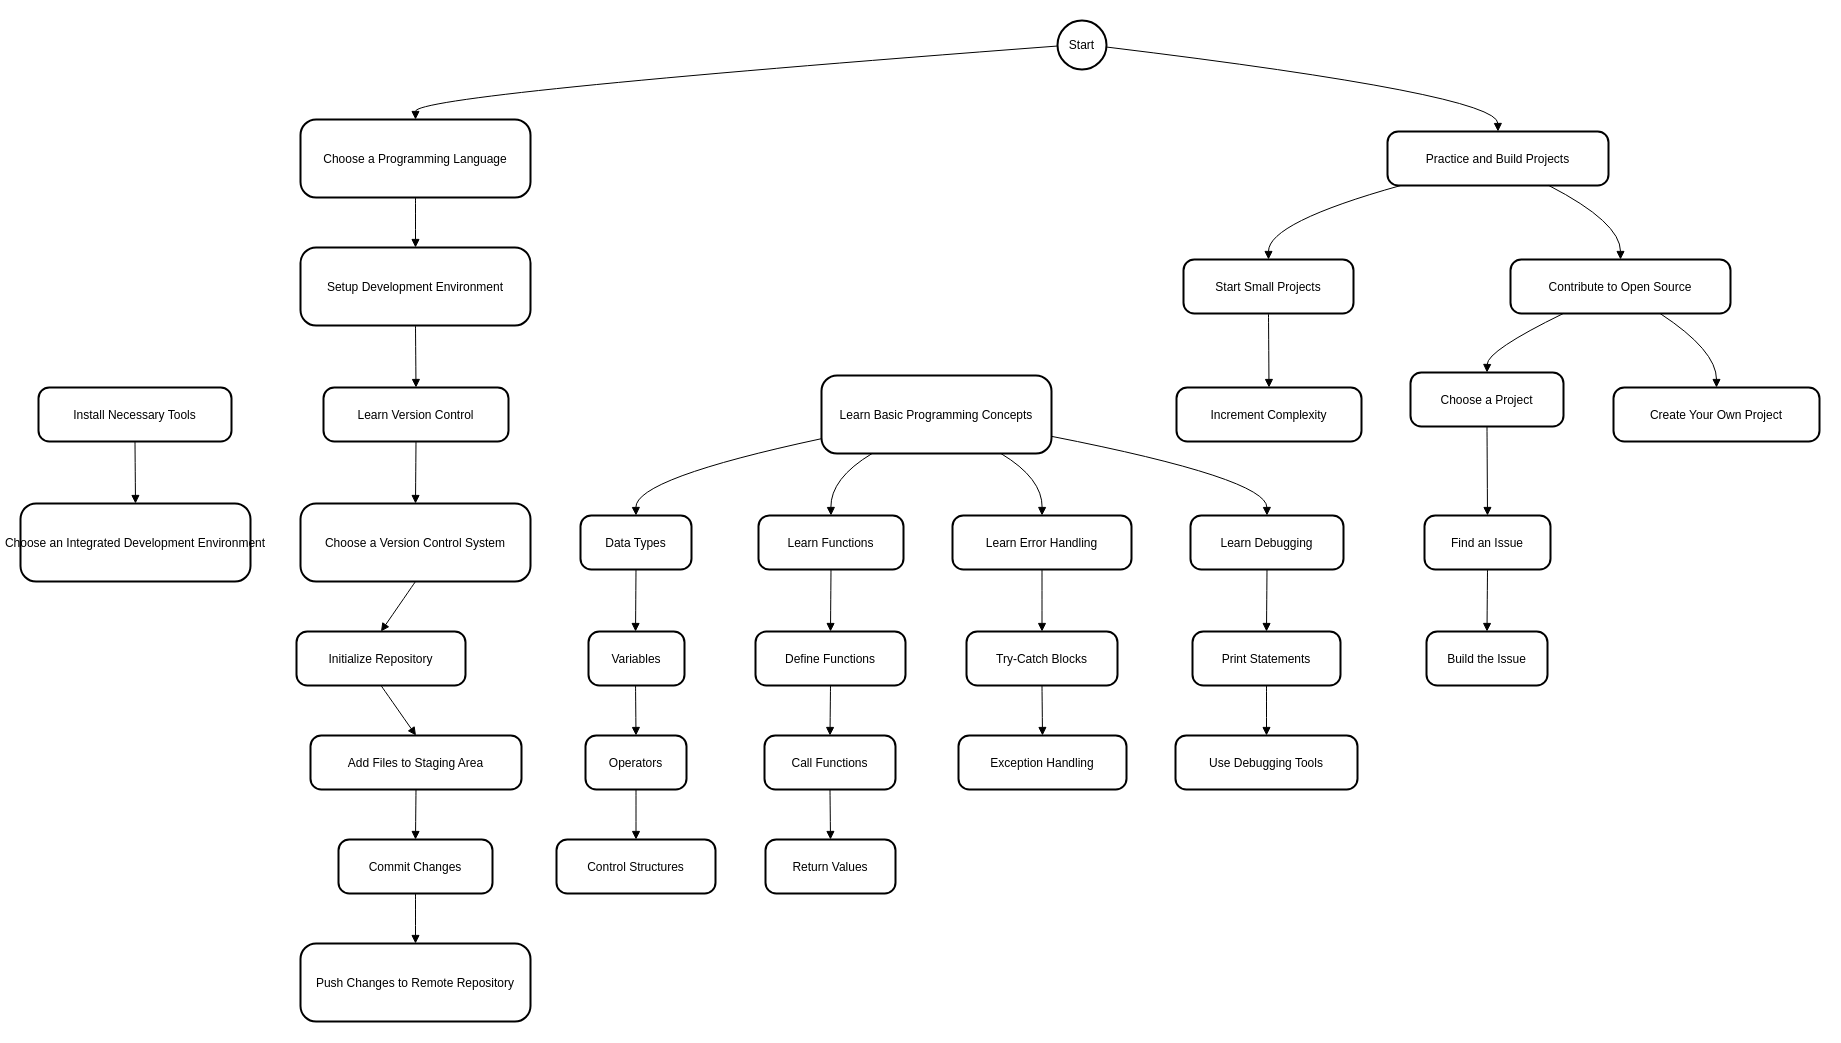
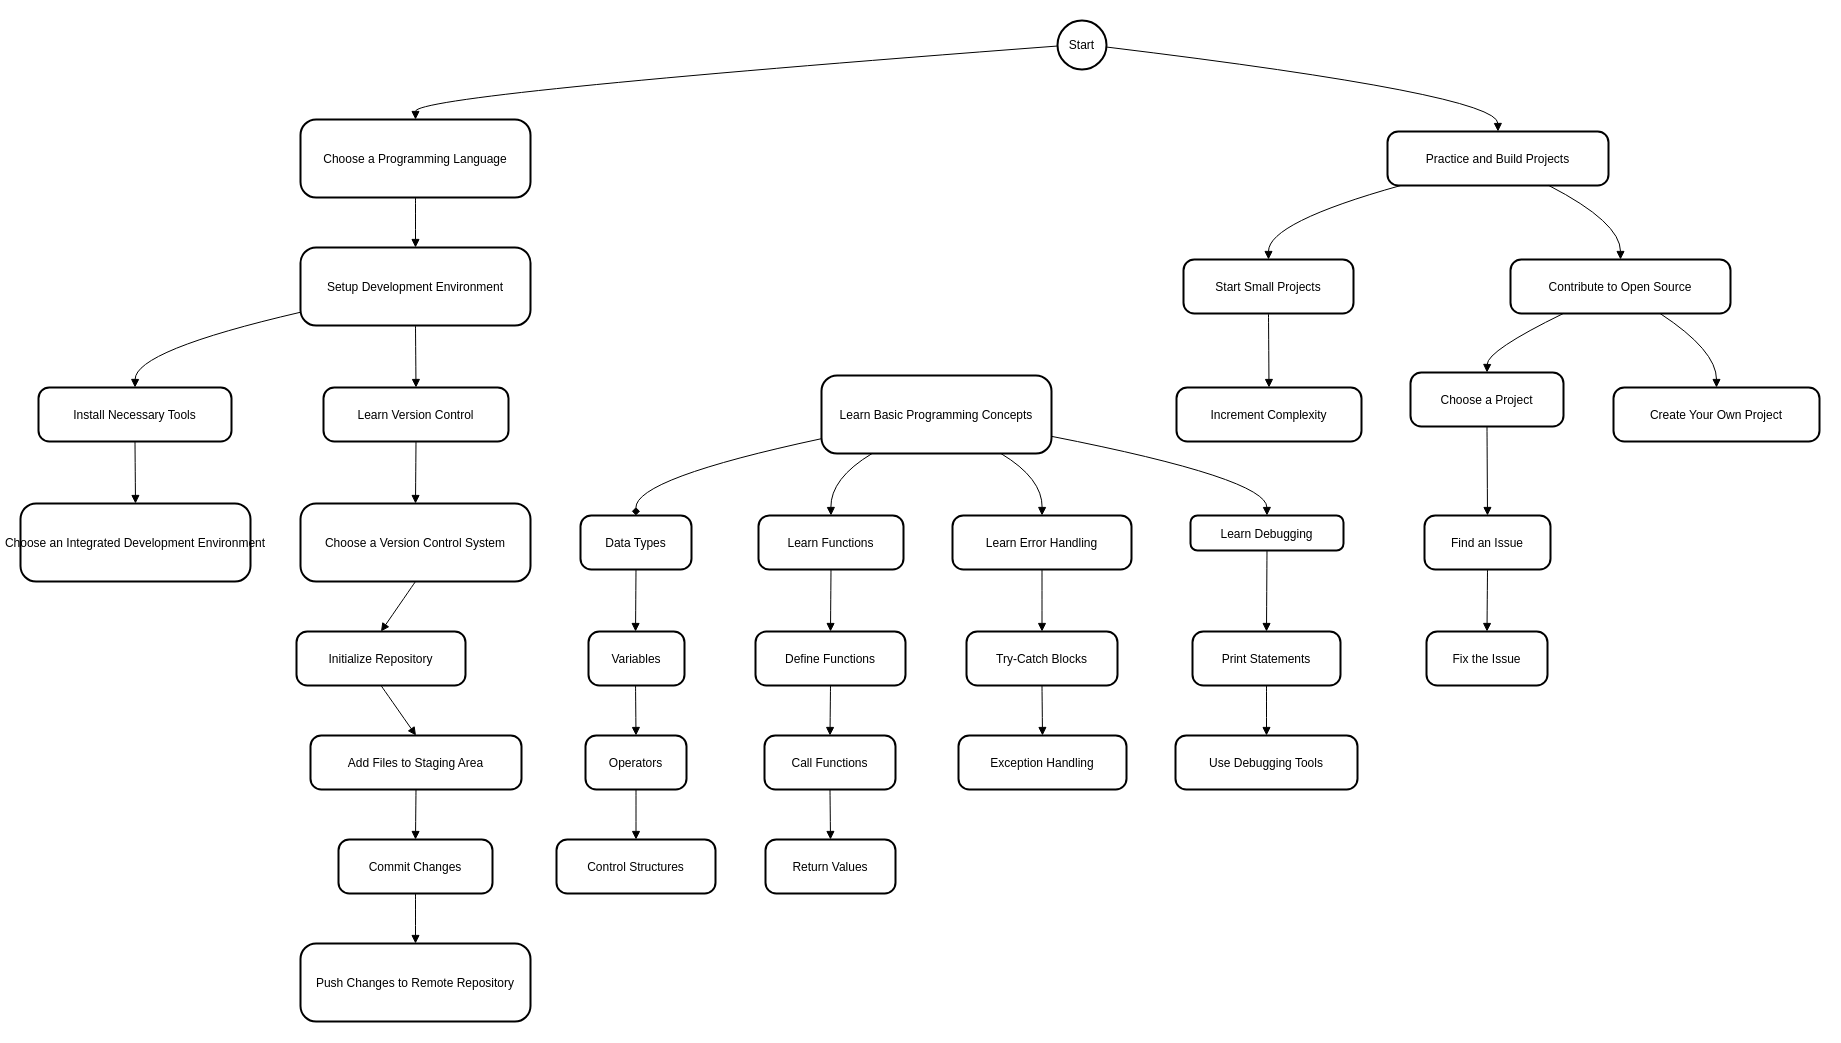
+ <mxCell id="38" value="" style="curved=1;startArrow=none;endArrow=block;exitX=0;exitY=0.83;entryX=0.5;entryY=0;" edge="1" parent="1" source="4" target="5"><mxGeometry relative="1" as="geometry"><Array as="points"><mxPoint x="135" y="350" /></Array></mxGeometry></mxCell>
- <mxCell id="46" value="" style="curved=1;startArrow=none;endArrow=block;exitX=0;exitY=0.81;entryX=0.5;entryY=0;" edge="1" parent="1" source="13" target="14"><mxGeometry relative="1" as="geometry"><Array as="points"><mxPoint x="635" y="478" /></Array></mxGeometry></mxCell>
+ <mxCell id="46" value="" style="curved=1;startArrow=none;endArrow=diamond;exitX=0;exitY=0.81;entryX=0.5;entryY=0;" edge="1" parent="1" source="13" target="14"><mxGeometry relative="1" as="geometry"><Array as="points"><mxPoint x="635" y="478" /></Array></mxGeometry></mxCell>
- <mxCell id="25" value="Learn Debugging" style="rounded=1;arcSize=20;strokeWidth=2" vertex="1" parent="1"><mxGeometry x="1190" y="515" width="153" height="54" as="geometry" /></mxCell>
+ <mxCell id="25" value="Learn Debugging" style="rounded=1;arcSize=20;strokeWidth=2" vertex="1" parent="1"><mxGeometry x="1190" y="515" width="153" height="35" as="geometry" /></mxCell>
- <mxCell id="34" value="Build the Issue" style="rounded=1;arcSize=20;strokeWidth=2" vertex="1" parent="1"><mxGeometry x="1426" y="631" width="121" height="54" as="geometry" /></mxCell>
+ <mxCell id="34" value="Fix the Issue" style="rounded=1;arcSize=20;strokeWidth=2" vertex="1" parent="1"><mxGeometry x="1426" y="631" width="121" height="54" as="geometry" /></mxCell>
